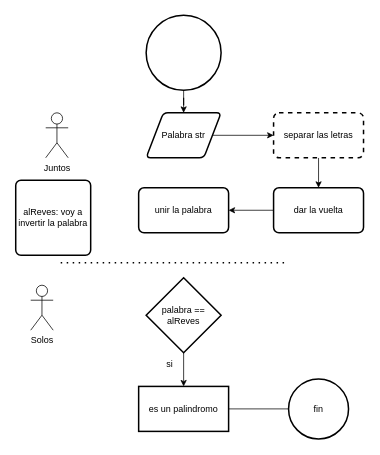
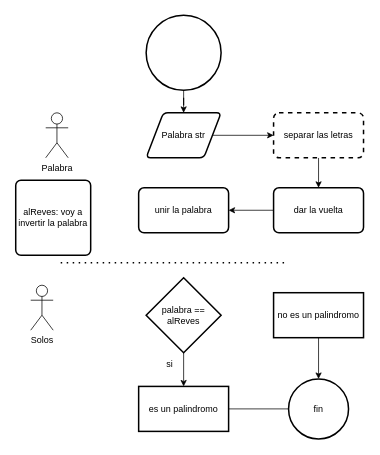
- <mxCell id="16" value="Juntos" style="shape=umlActor;verticalLabelPosition=bottom;verticalAlign=top;html=1;outlineConnect=0;" vertex="1" parent="1"><mxGeometry x="60" y="150" width="30" height="60" as="geometry" /></mxCell>
+ <mxCell id="16" value="Palabra" style="shape=umlActor;verticalLabelPosition=bottom;verticalAlign=top;html=1;outlineConnect=0;" vertex="1" parent="1"><mxGeometry x="60" y="150" width="30" height="60" as="geometry" /></mxCell>
+ <mxCell id="13" value="no es un palindromo" style="whiteSpace=wrap;html=1;strokeWidth=2;" vertex="1" parent="1"><mxGeometry x="364" y="390" width="120" height="60" as="geometry" /></mxCell>
+ <mxCell id="12" value="" style="edgeStyle=orthogonalEdgeStyle;rounded=0;orthogonalLoop=1;jettySize=auto;html=1;" edge="1" parent="1" source="13" target="14"><mxGeometry relative="1" as="geometry" /></mxCell>
